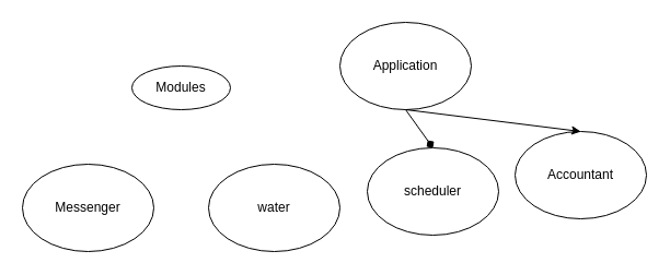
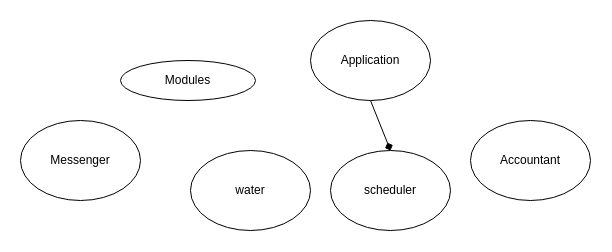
- <mxCell id="7" value="Modules" style="ellipse;whiteSpace=wrap;html=1;" vertex="1" parent="1"><mxGeometry x="120" y="60" width="90" height="40" as="geometry" /></mxCell>
+ <mxCell id="7" value="Modules" style="ellipse;whiteSpace=wrap;html=1;" vertex="1" parent="1"><mxGeometry x="120" y="60" width="135" height="40" as="geometry" /></mxCell>
- <mxCell id="9" value="" style="endArrow=classic;html=1;rounded=0;exitX=0.5;exitY=1;exitDx=0;exitDy=0;entryX=0.5;entryY=0;entryDx=0;entryDy=0;" edge="1" parent="1" source="2" target="3"><mxGeometry width="50" height="50" relative="1" as="geometry"><mxPoint x="400" y="110" as="sourcePoint" /><mxPoint x="400" y="160" as="targetPoint" /></mxGeometry></mxCell>
- <mxCell id="4" value="scheduler" style="ellipse;whiteSpace=wrap;html=1;" vertex="1" parent="1"><mxGeometry x="335" y="135" width="120" height="80" as="geometry" /></mxCell>
+ <mxCell id="4" value="scheduler" style="ellipse;whiteSpace=wrap;html=1;" vertex="1" parent="1"><mxGeometry x="330" y="150" width="120" height="80" as="geometry" /></mxCell>
- <mxCell id="6" value="Messenger" style="ellipse;whiteSpace=wrap;html=1;" vertex="1" parent="1"><mxGeometry x="20" y="150" width="120" height="80" as="geometry" /></mxCell>
+ <mxCell id="6" value="Messenger" style="ellipse;whiteSpace=wrap;html=1;" vertex="1" parent="1"><mxGeometry x="20" y="120" width="120" height="80" as="geometry" /></mxCell>
